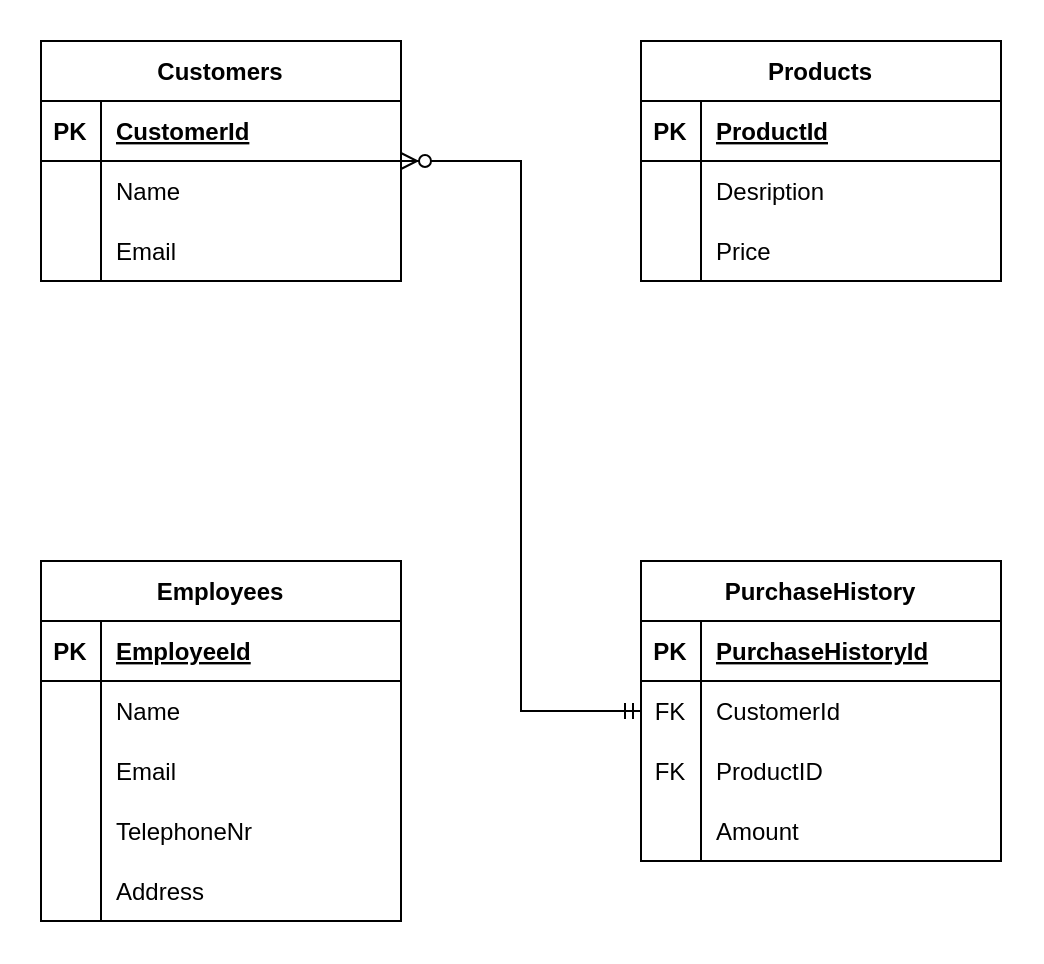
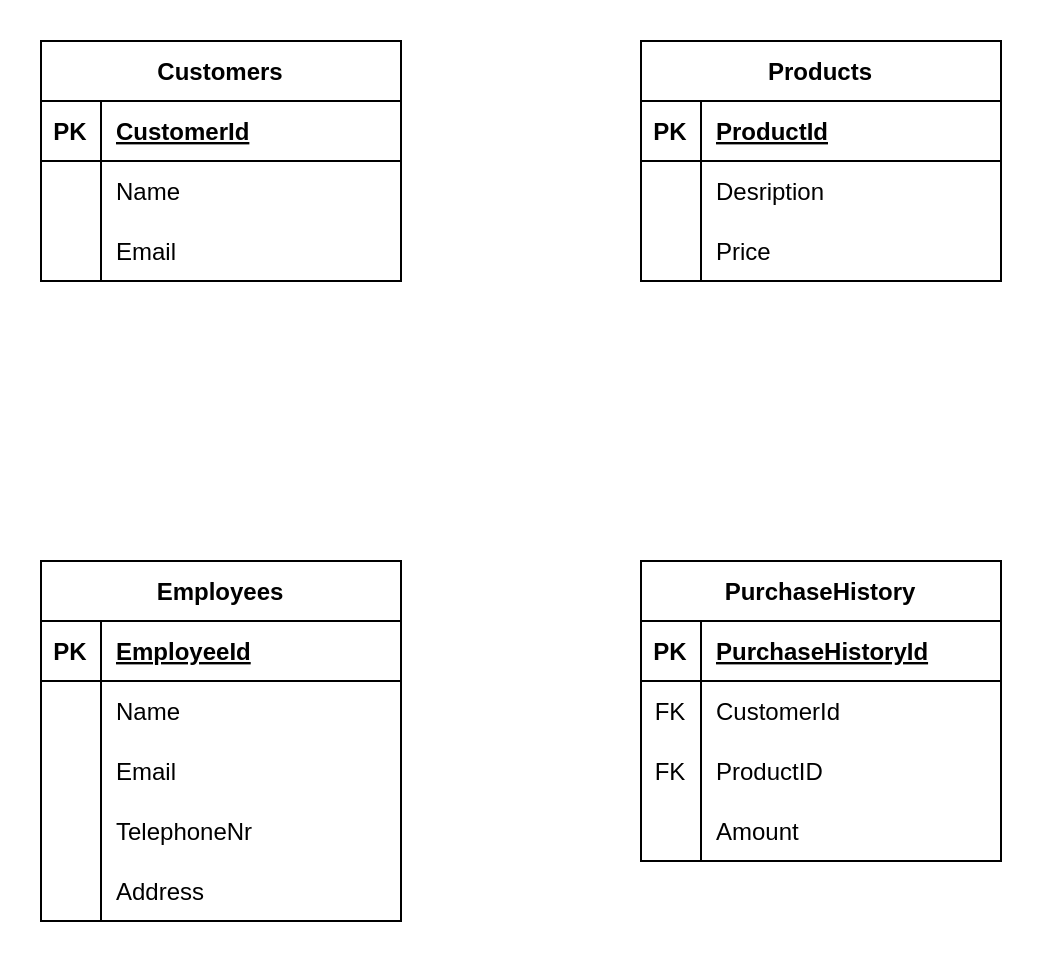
- <mxCell id="51" value="" style="edgeStyle=orthogonalEdgeStyle;fontSize=12;html=1;endArrow=ERzeroToMany;endFill=1;rounded=0;startArrow=ERmandOne;startFill=0;" edge="1" parent="1" source="28" target="18"><mxGeometry width="100" height="100" relative="1" as="geometry"><mxPoint x="-140" y="270" as="sourcePoint" /><mxPoint x="-40" y="170" as="targetPoint" /><Array as="points"><mxPoint x="260" y="355" /><mxPoint x="260" y="80" /></Array></mxGeometry></mxCell>
